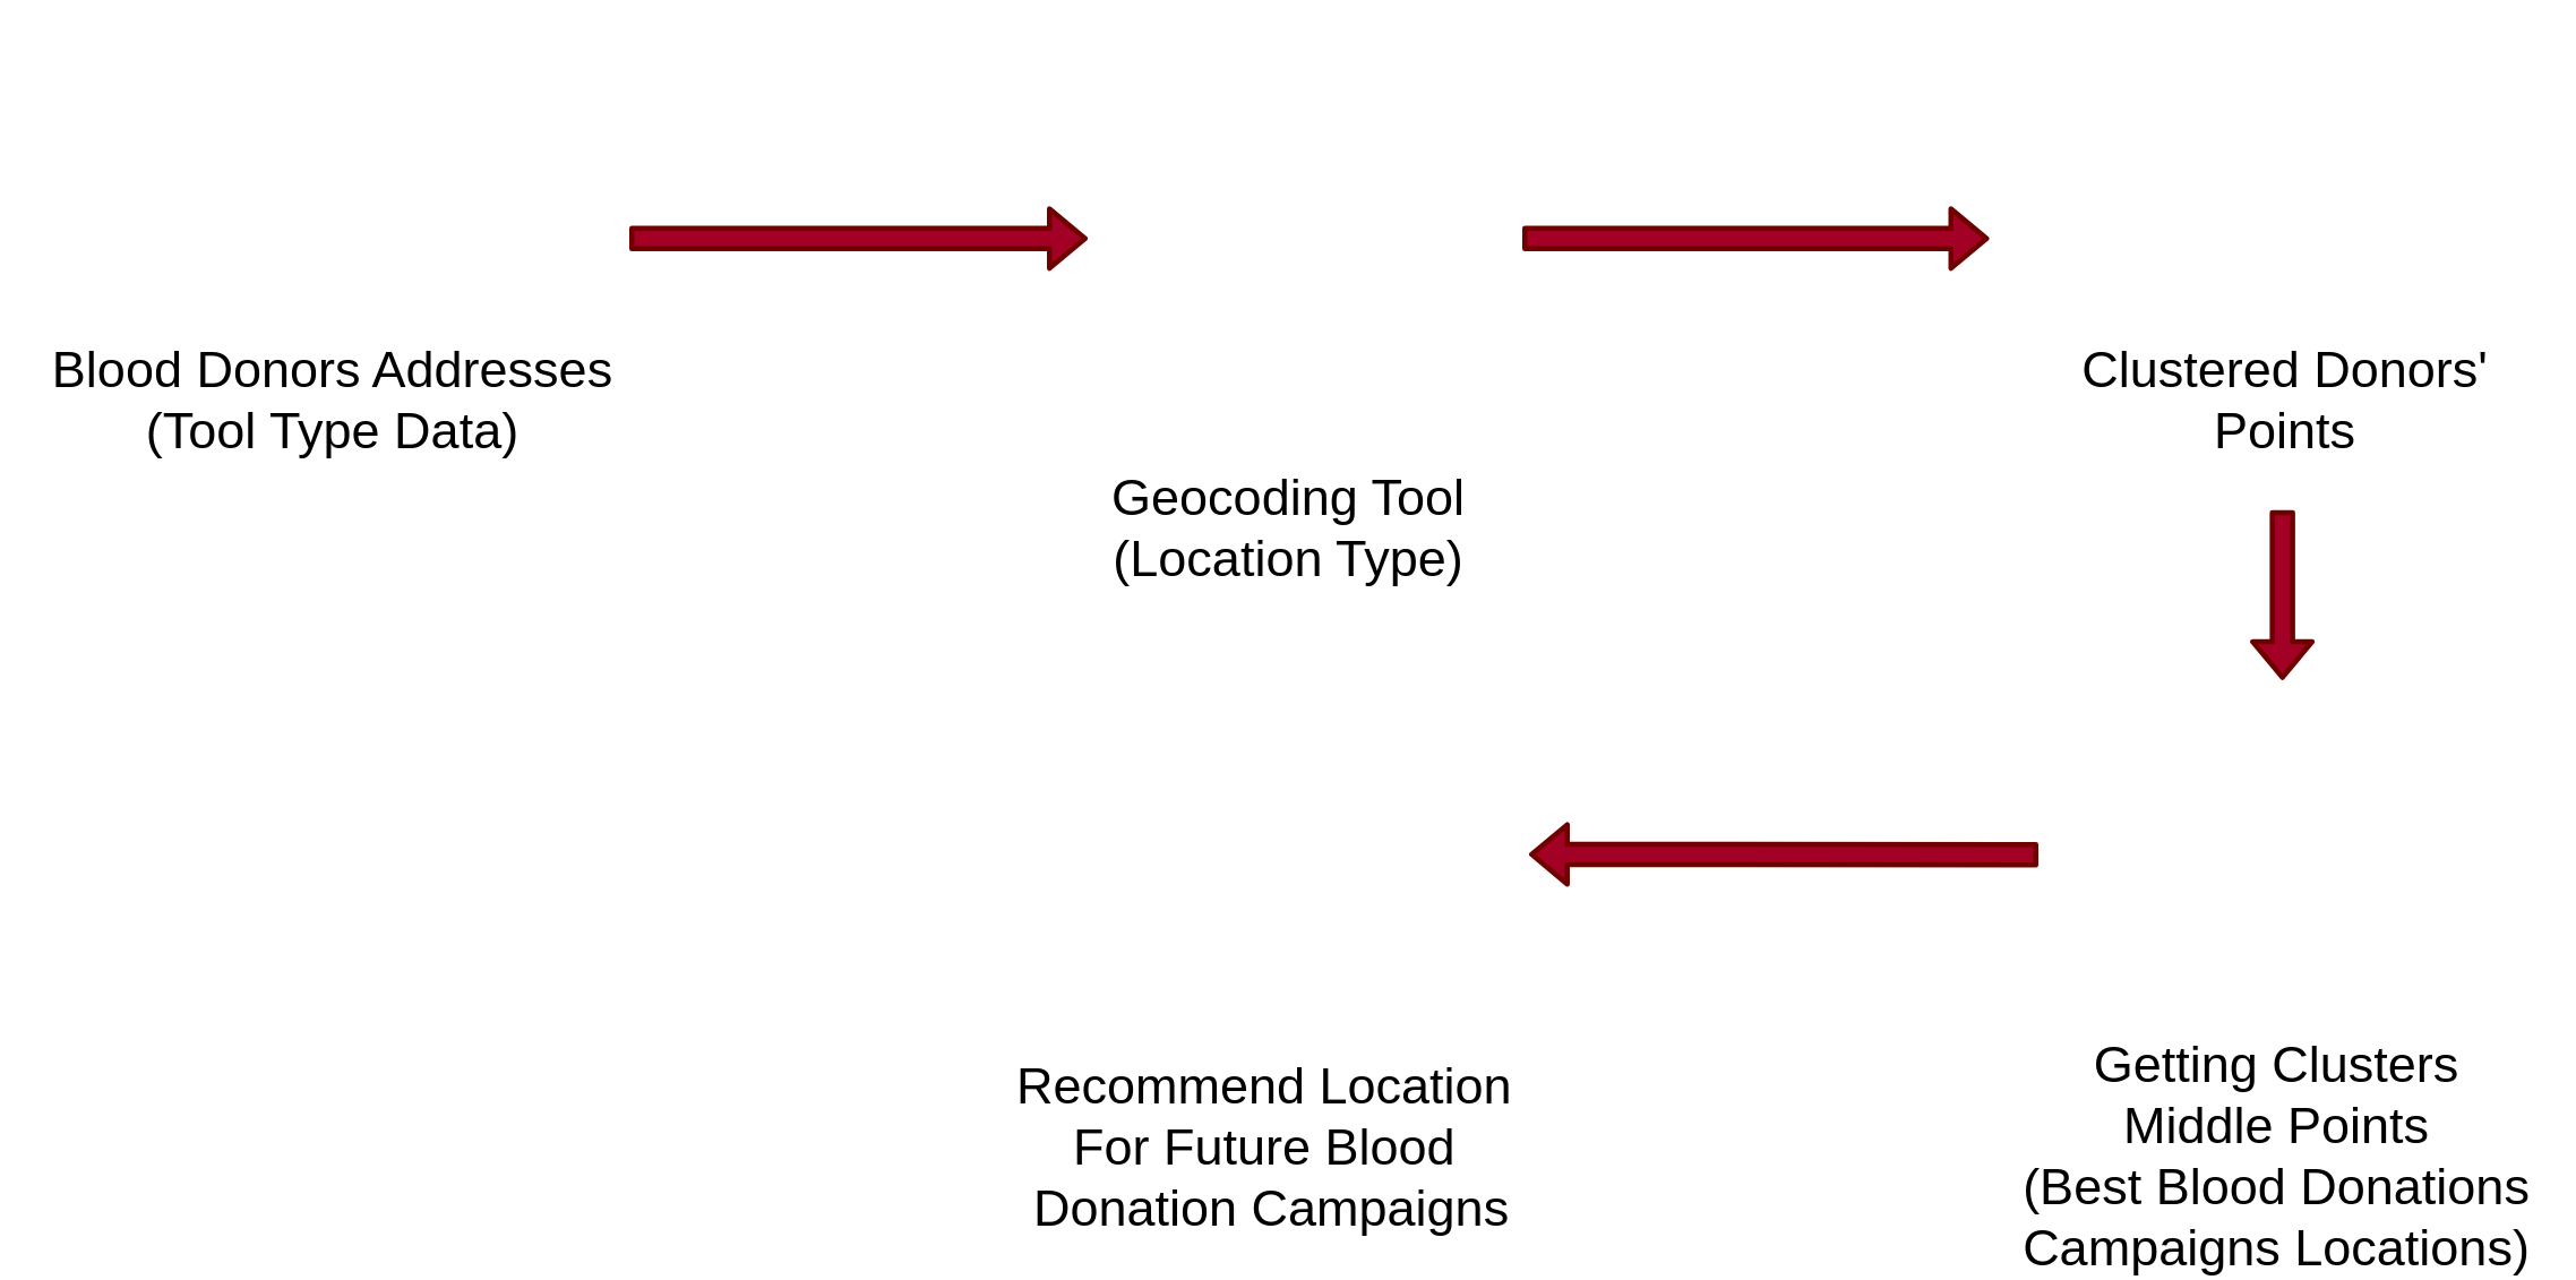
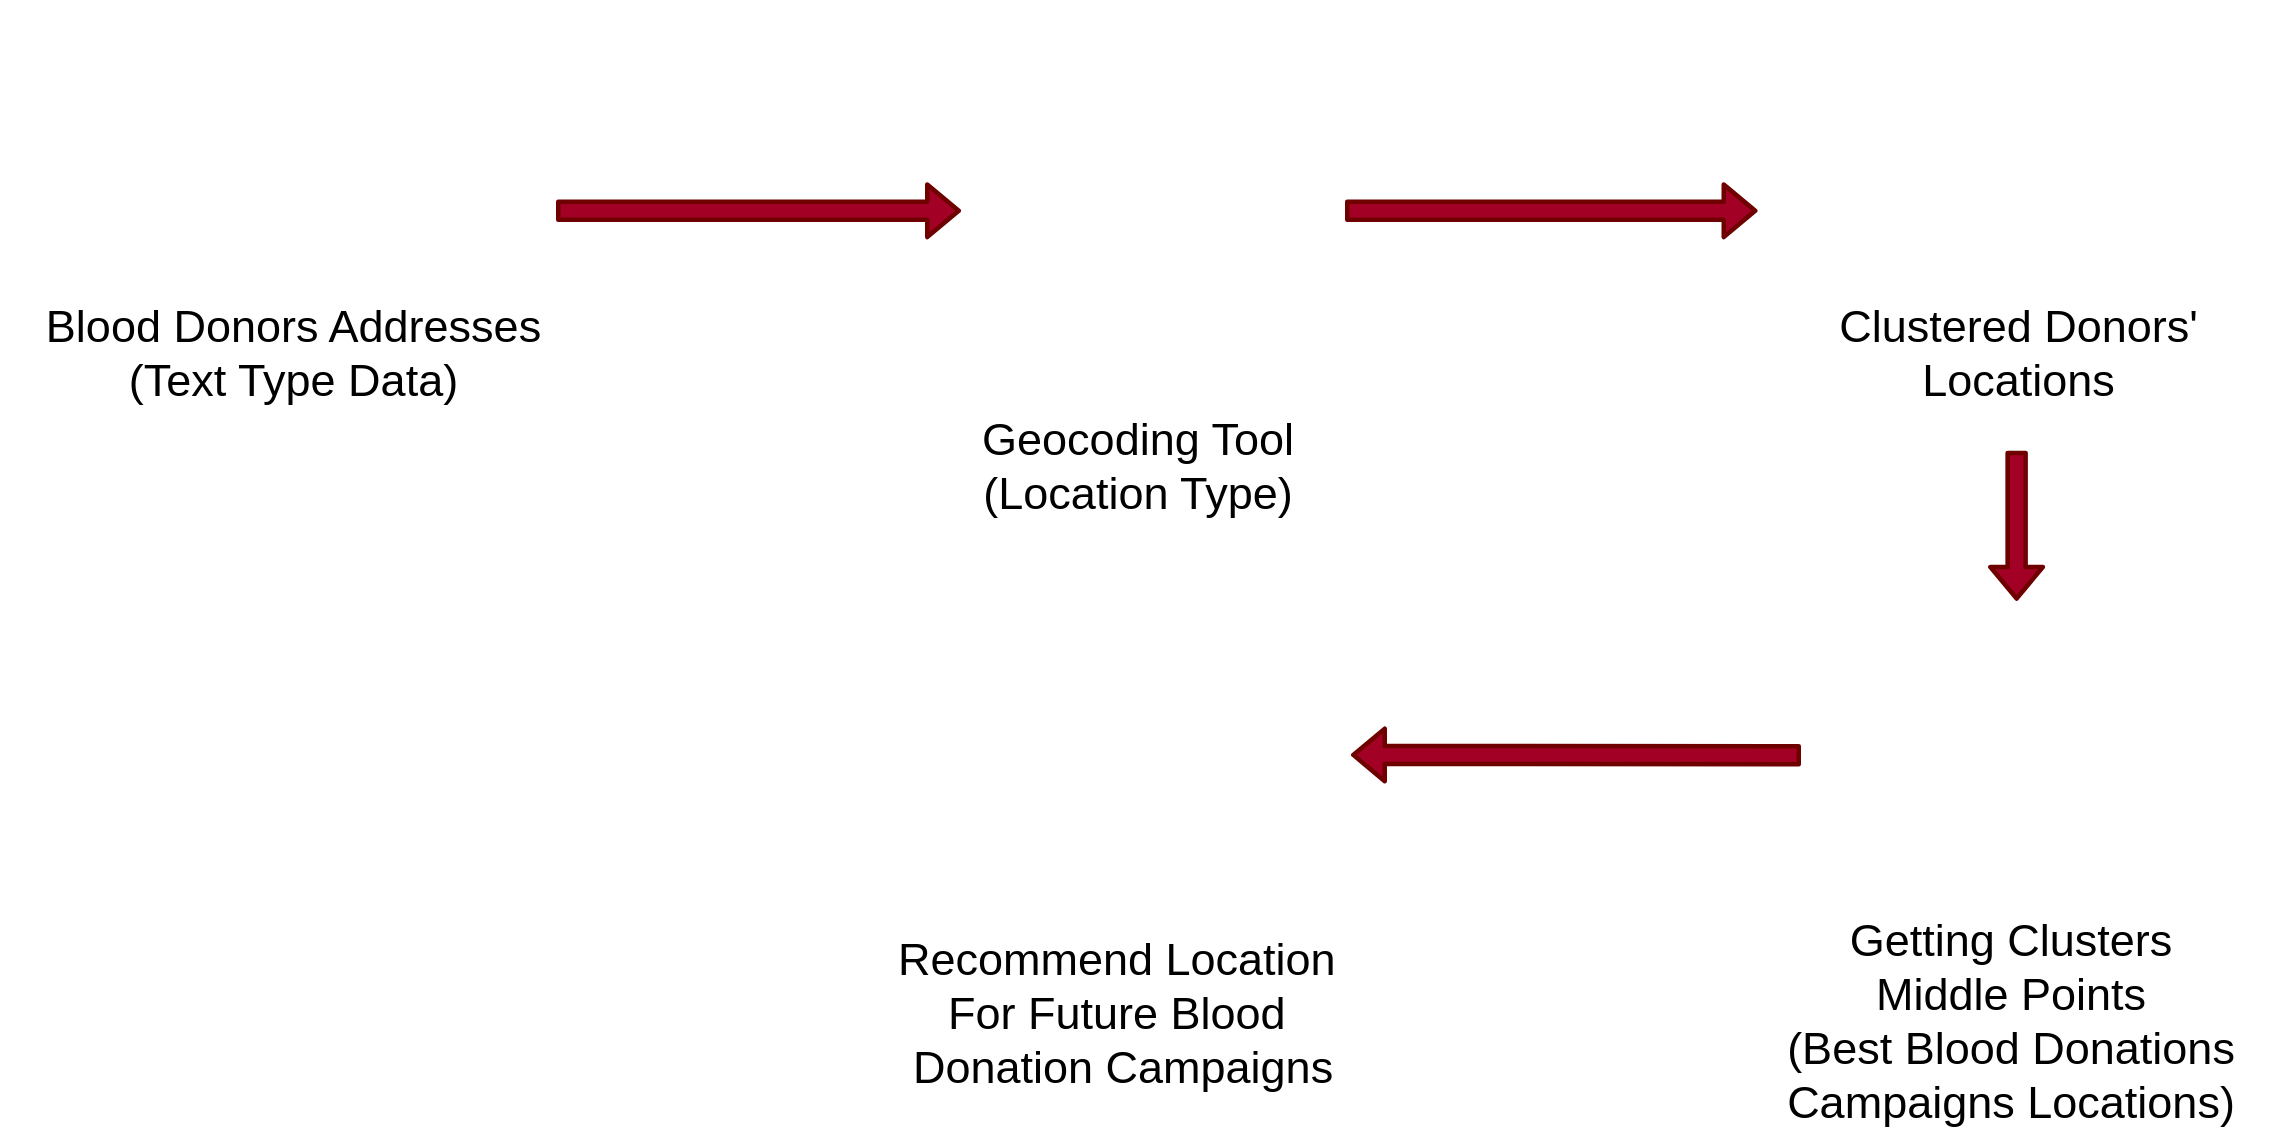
- <mxCell id="3" value="&lt;font style=&quot;font-size: 30px&quot;&gt;Blood Donors Addresses&lt;br&gt;(Tool Type Data)&lt;/font&gt;" style="text;html=1;align=center;verticalAlign=middle;resizable=0;points=[];autosize=1;" vertex="1" parent="1"><mxGeometry x="20" y="210" width="350" height="50" as="geometry" /></mxCell>
+ <mxCell id="3" value="&lt;font style=&quot;font-size: 30px&quot;&gt;Blood Donors Addresses&lt;br&gt;(Text Type Data)&lt;/font&gt;" style="text;html=1;align=center;verticalAlign=middle;resizable=0;points=[];autosize=1;" vertex="1" parent="1"><mxGeometry x="20" y="210" width="350" height="50" as="geometry" /></mxCell>
- <mxCell id="10" value="&lt;span style=&quot;font-size: 30px&quot;&gt;Clustered Donors'&lt;br&gt;Points&lt;/span&gt;" style="text;html=1;align=center;verticalAlign=middle;resizable=0;points=[];autosize=1;" vertex="1" parent="1"><mxGeometry x="1220" y="210" width="250" height="50" as="geometry" /></mxCell>
+ <mxCell id="10" value="&lt;span style=&quot;font-size: 30px&quot;&gt;Clustered Donors'&lt;br&gt;Locations&lt;/span&gt;" style="text;html=1;align=center;verticalAlign=middle;resizable=0;points=[];autosize=1;" vertex="1" parent="1"><mxGeometry x="1220" y="210" width="250" height="50" as="geometry" /></mxCell>
